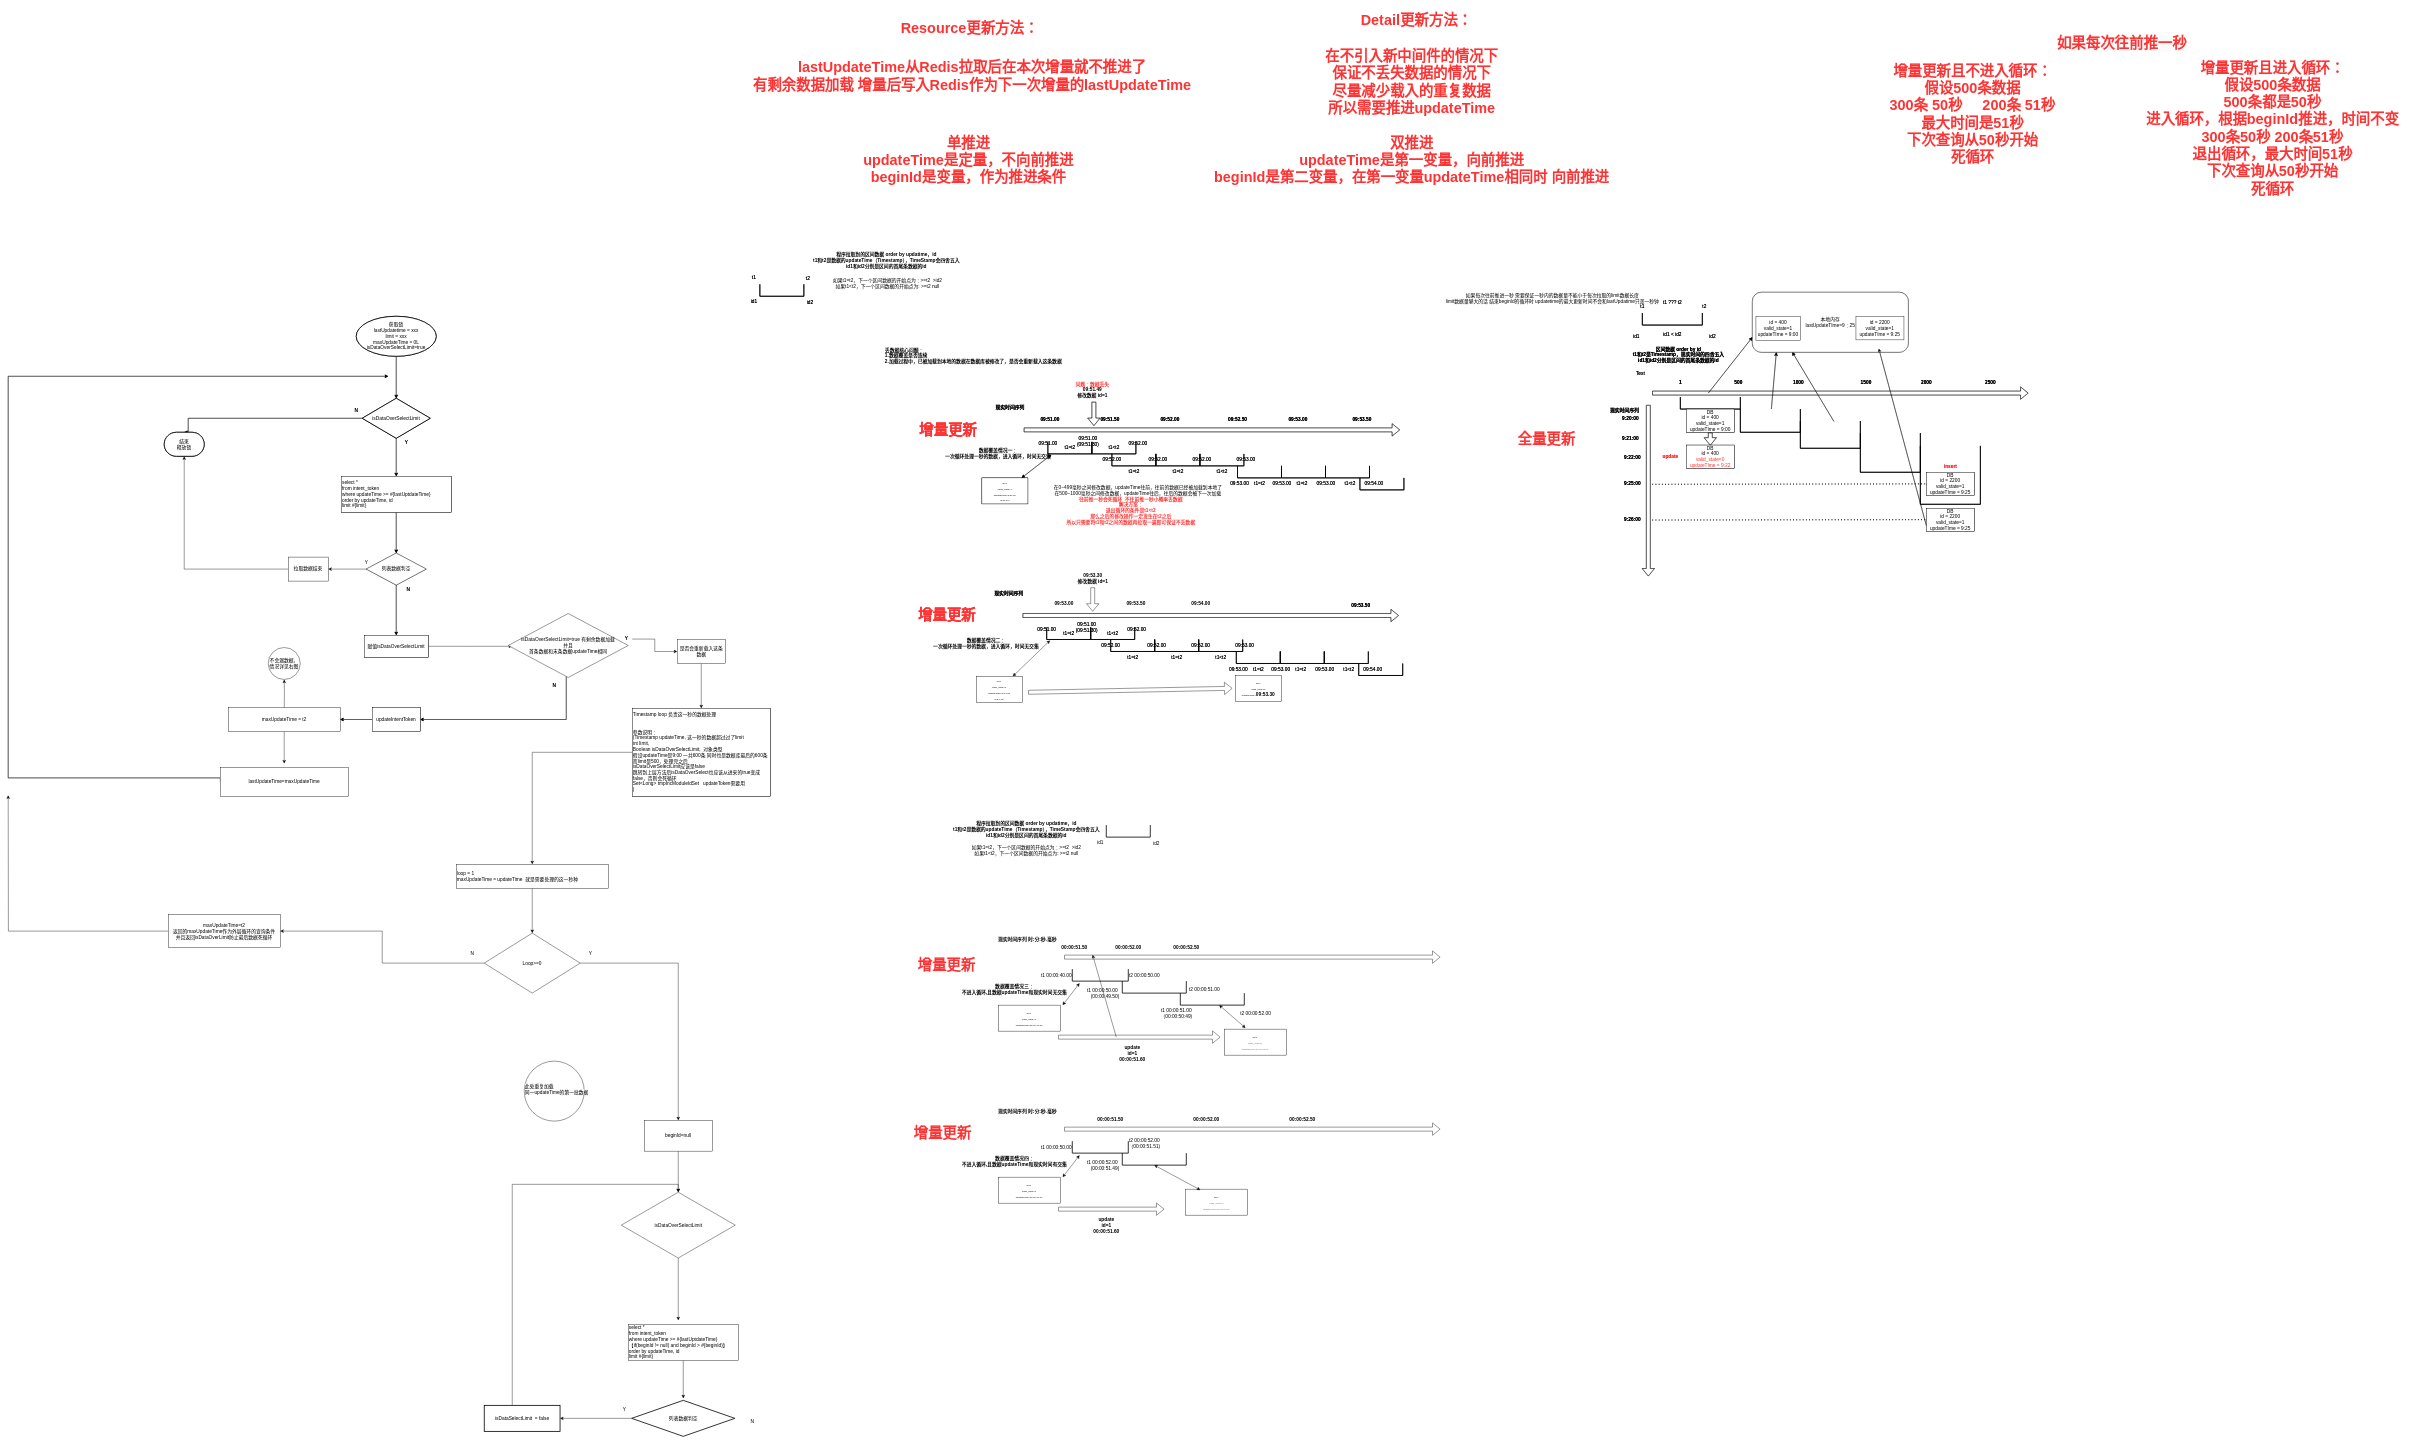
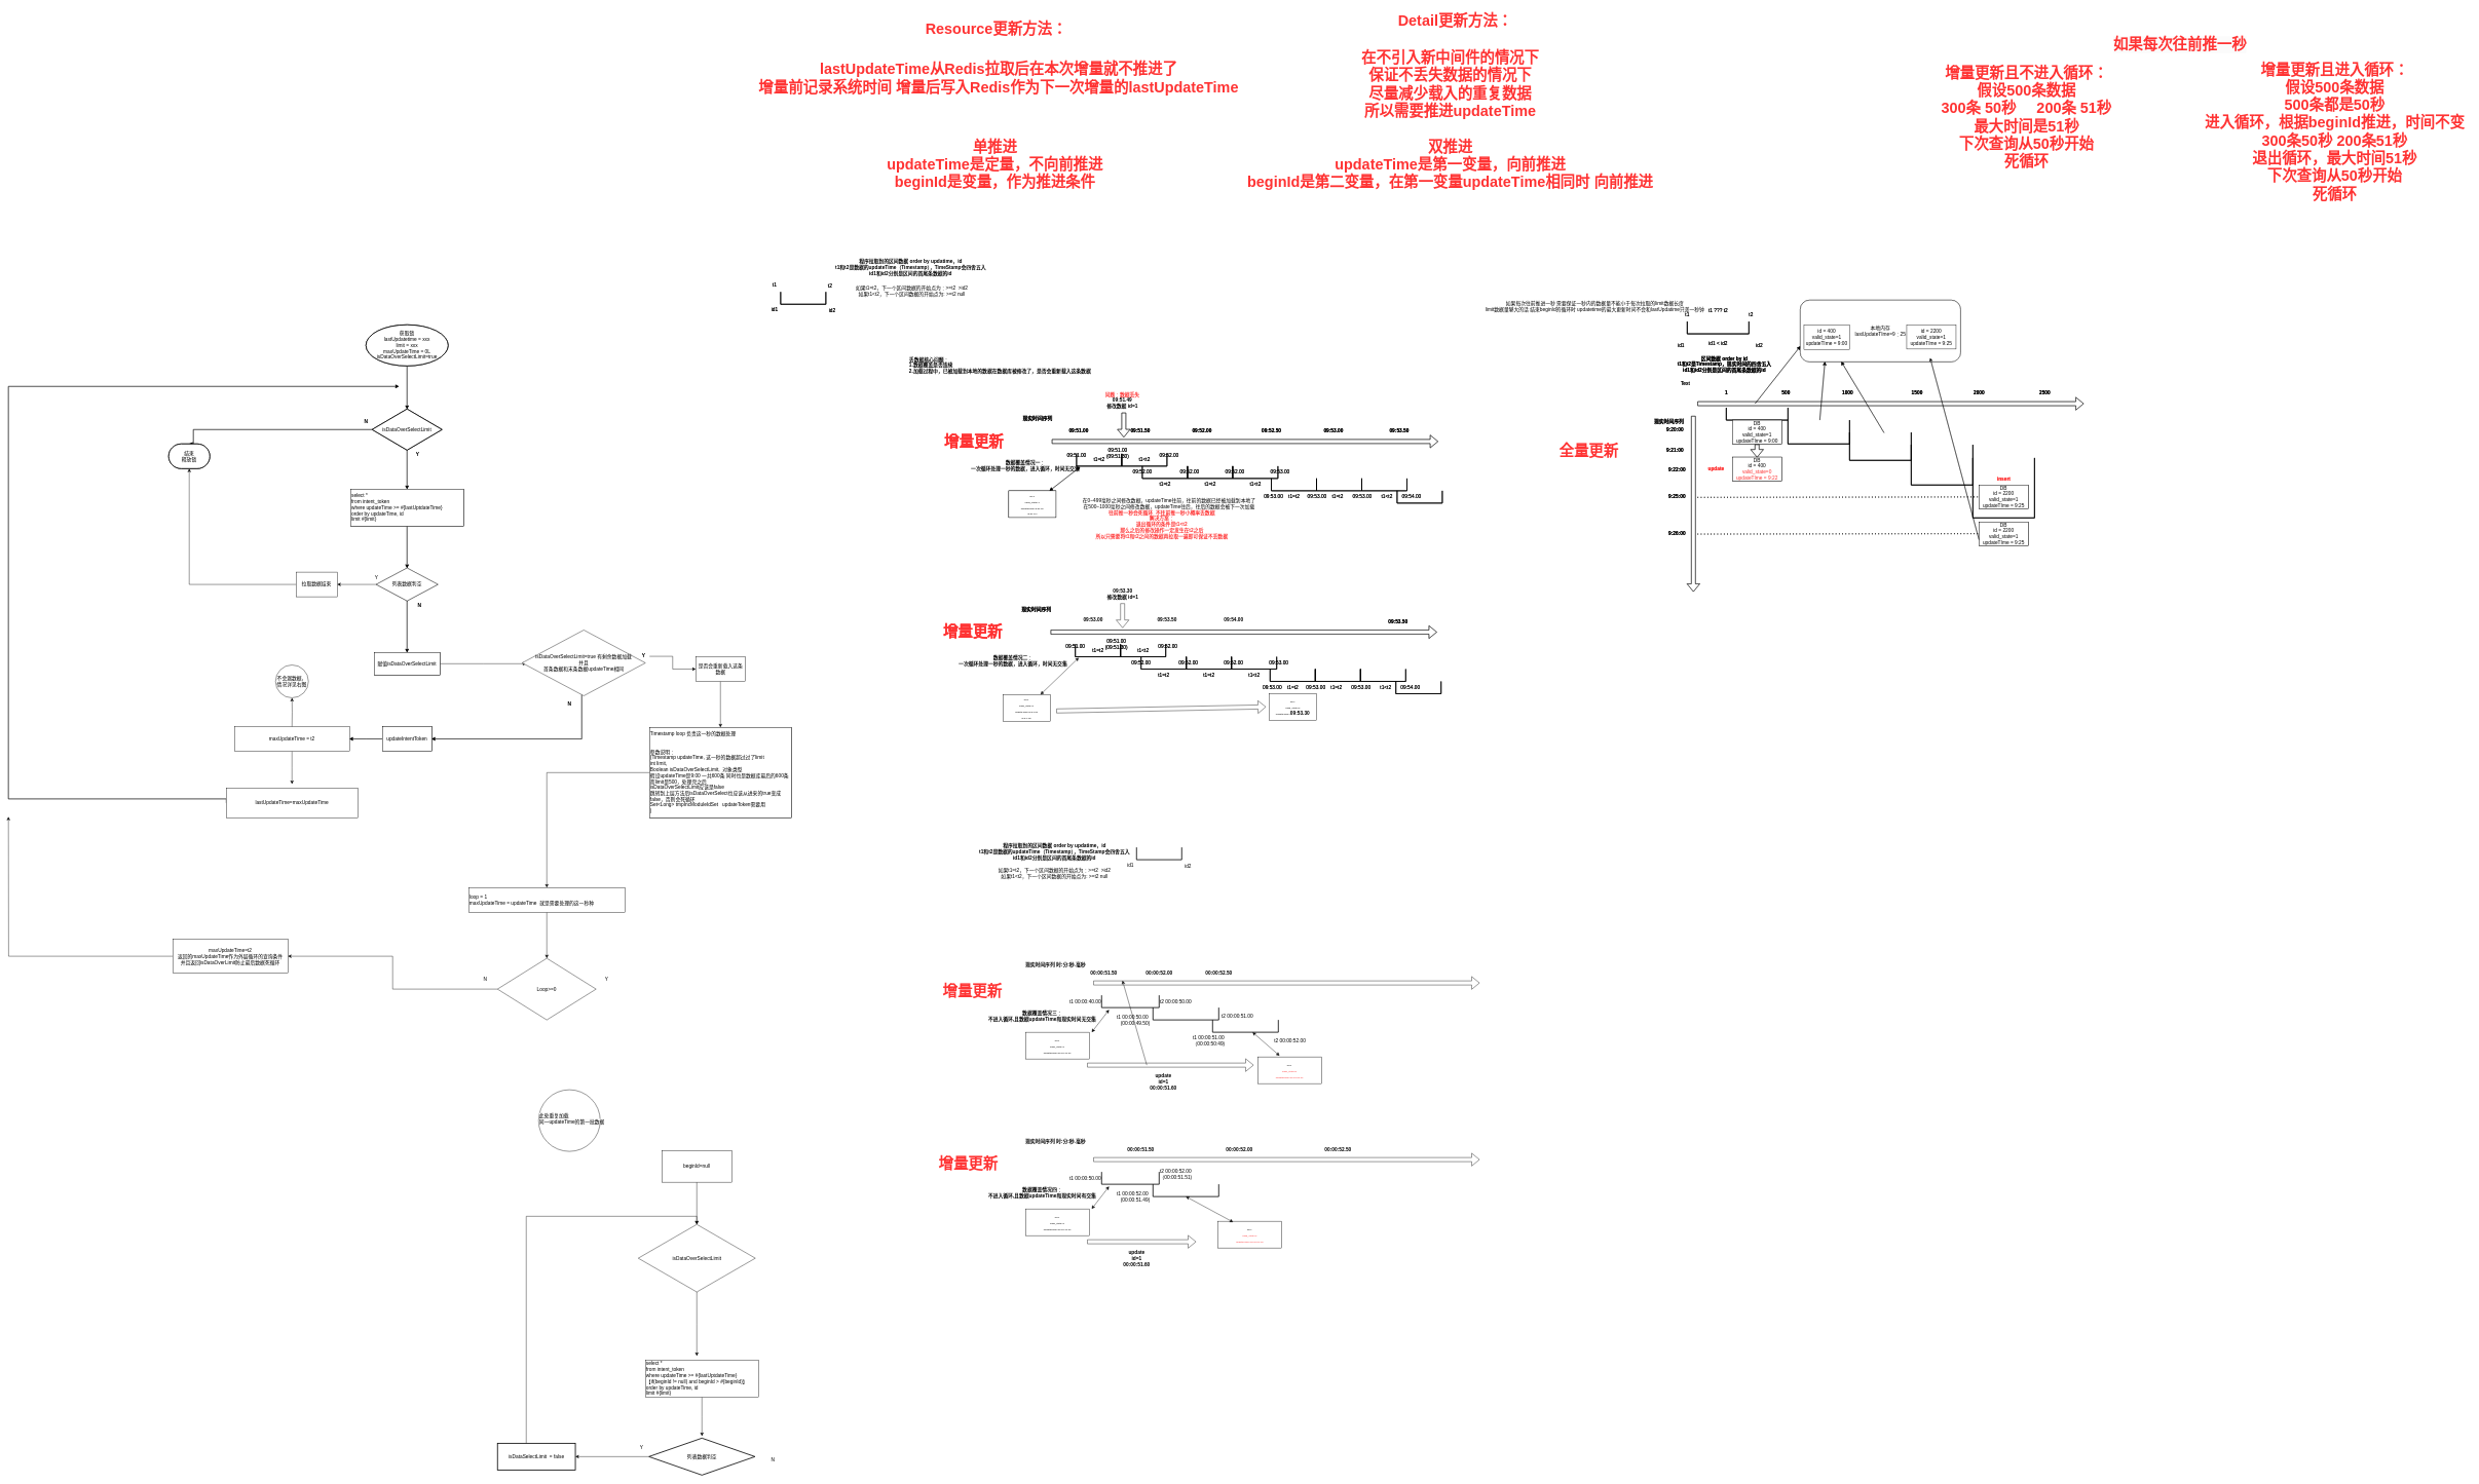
- <mxCell id="370" value="&lt;font color=&quot;#ff3333&quot; style=&quot;font-size: 36px;&quot;&gt;lastUpdateTime从Redis拉取后在本次增量就不推进了&lt;br&gt;有剩余数据加载 增量后写入Redis作为下一次增量的lastUpdateTime&lt;br&gt;&lt;/font&gt;" style="text;html=1;align=center;verticalAlign=middle;resizable=0;points=[];autosize=1;strokeColor=none;fillColor=none;fontStyle=1" vertex="1" parent="1"><mxGeometry x="1834" y="140" width="1190" height="100" as="geometry" /></mxCell>
+ <mxCell id="370" value="&lt;font color=&quot;#ff3333&quot; style=&quot;font-size: 36px;&quot;&gt;lastUpdateTime从Redis拉取后在本次增量就不推进了&lt;br&gt;增量前记录系统时间 增量后写入Redis作为下一次增量的lastUpdateTime&lt;br&gt;&lt;/font&gt;" style="text;html=1;align=center;verticalAlign=middle;resizable=0;points=[];autosize=1;strokeColor=none;fillColor=none;fontStyle=1" vertex="1" parent="1"><mxGeometry x="1834" y="140" width="1190" height="100" as="geometry" /></mxCell>
- <mxCell id="384" value="" style="edgeStyle=orthogonalEdgeStyle;rounded=0;orthogonalLoop=1;jettySize=auto;html=1;" edge="1" parent="1" source="385" target="390"><mxGeometry relative="1" as="geometry" /></mxCell>
